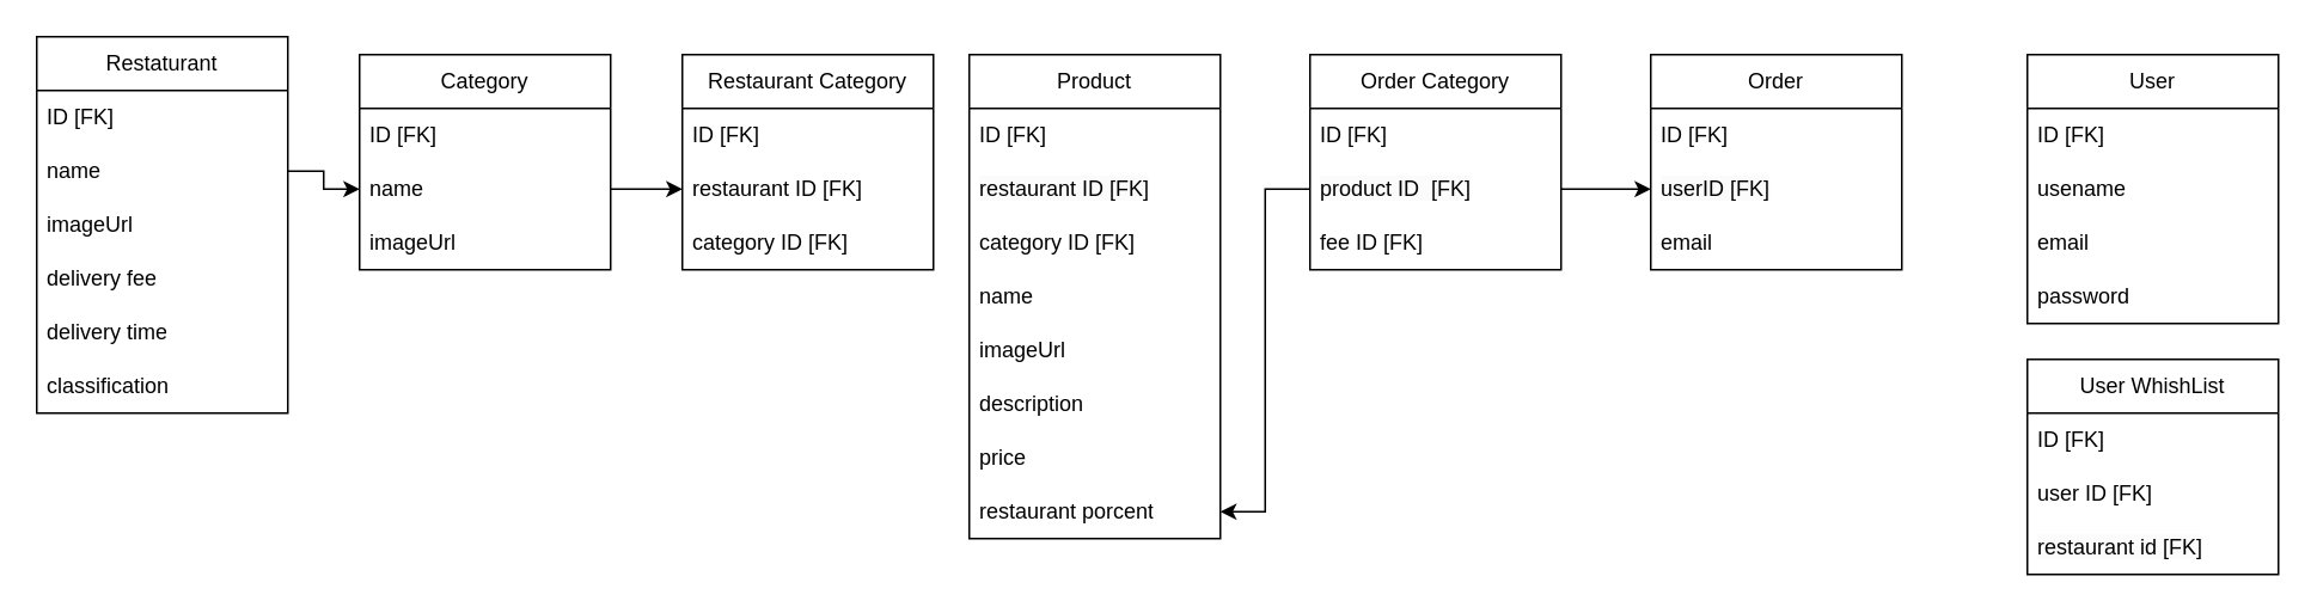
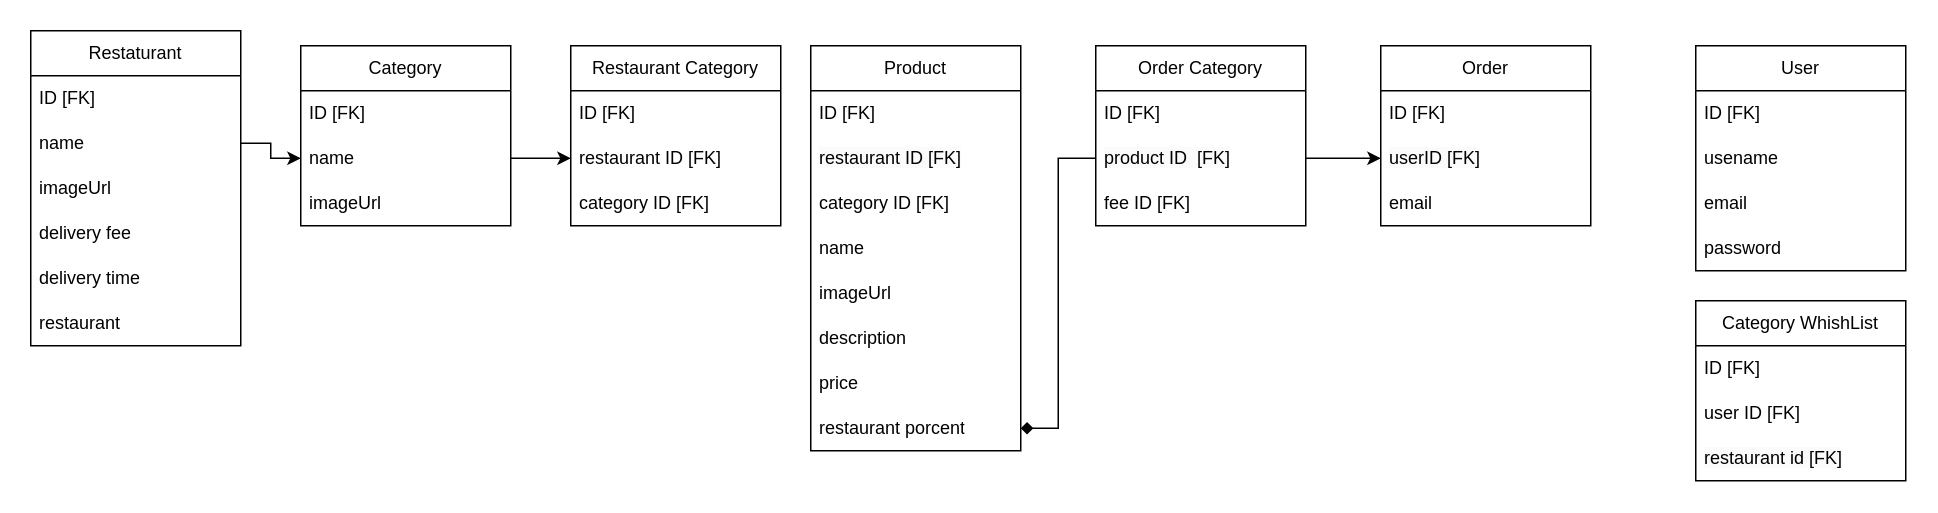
- <mxCell id="8" value="classification&amp;nbsp;" style="text;strokeColor=none;fillColor=none;align=left;verticalAlign=middle;spacingLeft=4;spacingRight=4;overflow=hidden;points=[[0,0.5],[1,0.5]];portConstraint=eastwest;rotatable=0;whiteSpace=wrap;html=1;" vertex="1" parent="2"><mxGeometry y="180" width="140" height="30" as="geometry" /></mxCell>
+ <mxCell id="8" value="restaurant&amp;nbsp;" style="text;strokeColor=none;fillColor=none;align=left;verticalAlign=middle;spacingLeft=4;spacingRight=4;overflow=hidden;points=[[0,0.5],[1,0.5]];portConstraint=eastwest;rotatable=0;whiteSpace=wrap;html=1;" vertex="1" parent="2"><mxGeometry y="180" width="140" height="30" as="geometry" /></mxCell>
- <mxCell id="43" value="User WhishList" style="swimlane;fontStyle=0;childLayout=stackLayout;horizontal=1;startSize=30;horizontalStack=0;resizeParent=1;resizeParentMax=0;resizeLast=0;collapsible=1;marginBottom=0;whiteSpace=wrap;html=1;" vertex="1" parent="1"><mxGeometry x="1130" y="200" width="140" height="120" as="geometry" /></mxCell>
+ <mxCell id="43" value="Category WhishList" style="swimlane;fontStyle=0;childLayout=stackLayout;horizontal=1;startSize=30;horizontalStack=0;resizeParent=1;resizeParentMax=0;resizeLast=0;collapsible=1;marginBottom=0;whiteSpace=wrap;html=1;" vertex="1" parent="1"><mxGeometry x="1130" y="200" width="140" height="120" as="geometry" /></mxCell>
- <mxCell id="41" style="edgeStyle=orthogonalEdgeStyle;rounded=0;orthogonalLoop=1;jettySize=auto;html=1;" edge="1" parent="1" source="39" target="25"><mxGeometry relative="1" as="geometry" /></mxCell>
+ <mxCell id="41" style="edgeStyle=orthogonalEdgeStyle;rounded=0;orthogonalLoop=1;jettySize=auto;html=1;endArrow=diamond;" edge="1" parent="1" source="39" target="25"><mxGeometry relative="1" as="geometry" /></mxCell>
